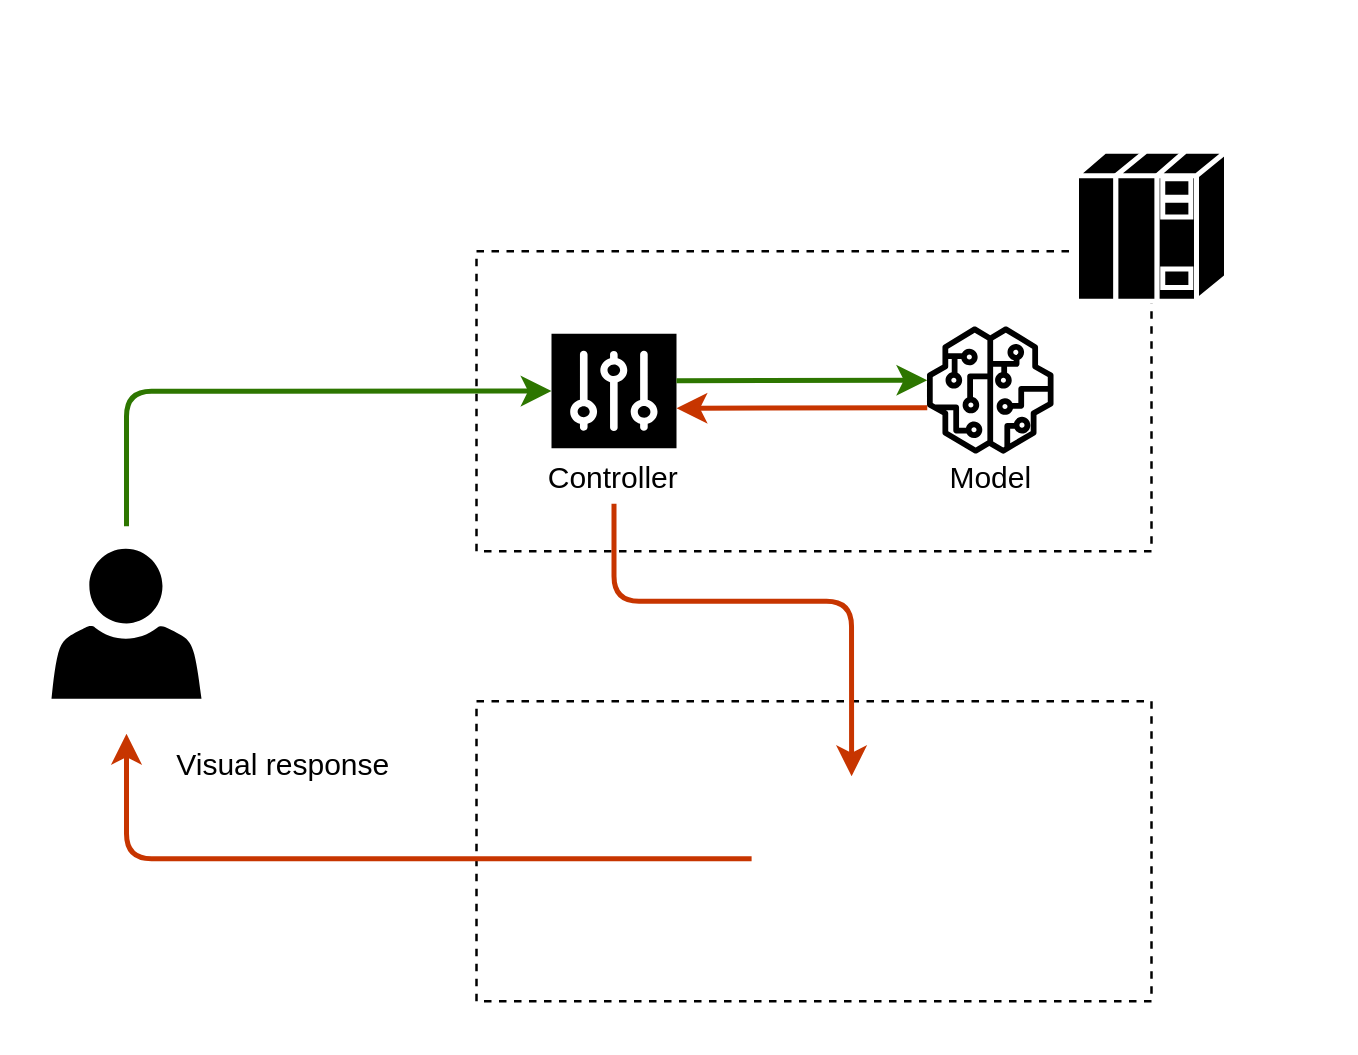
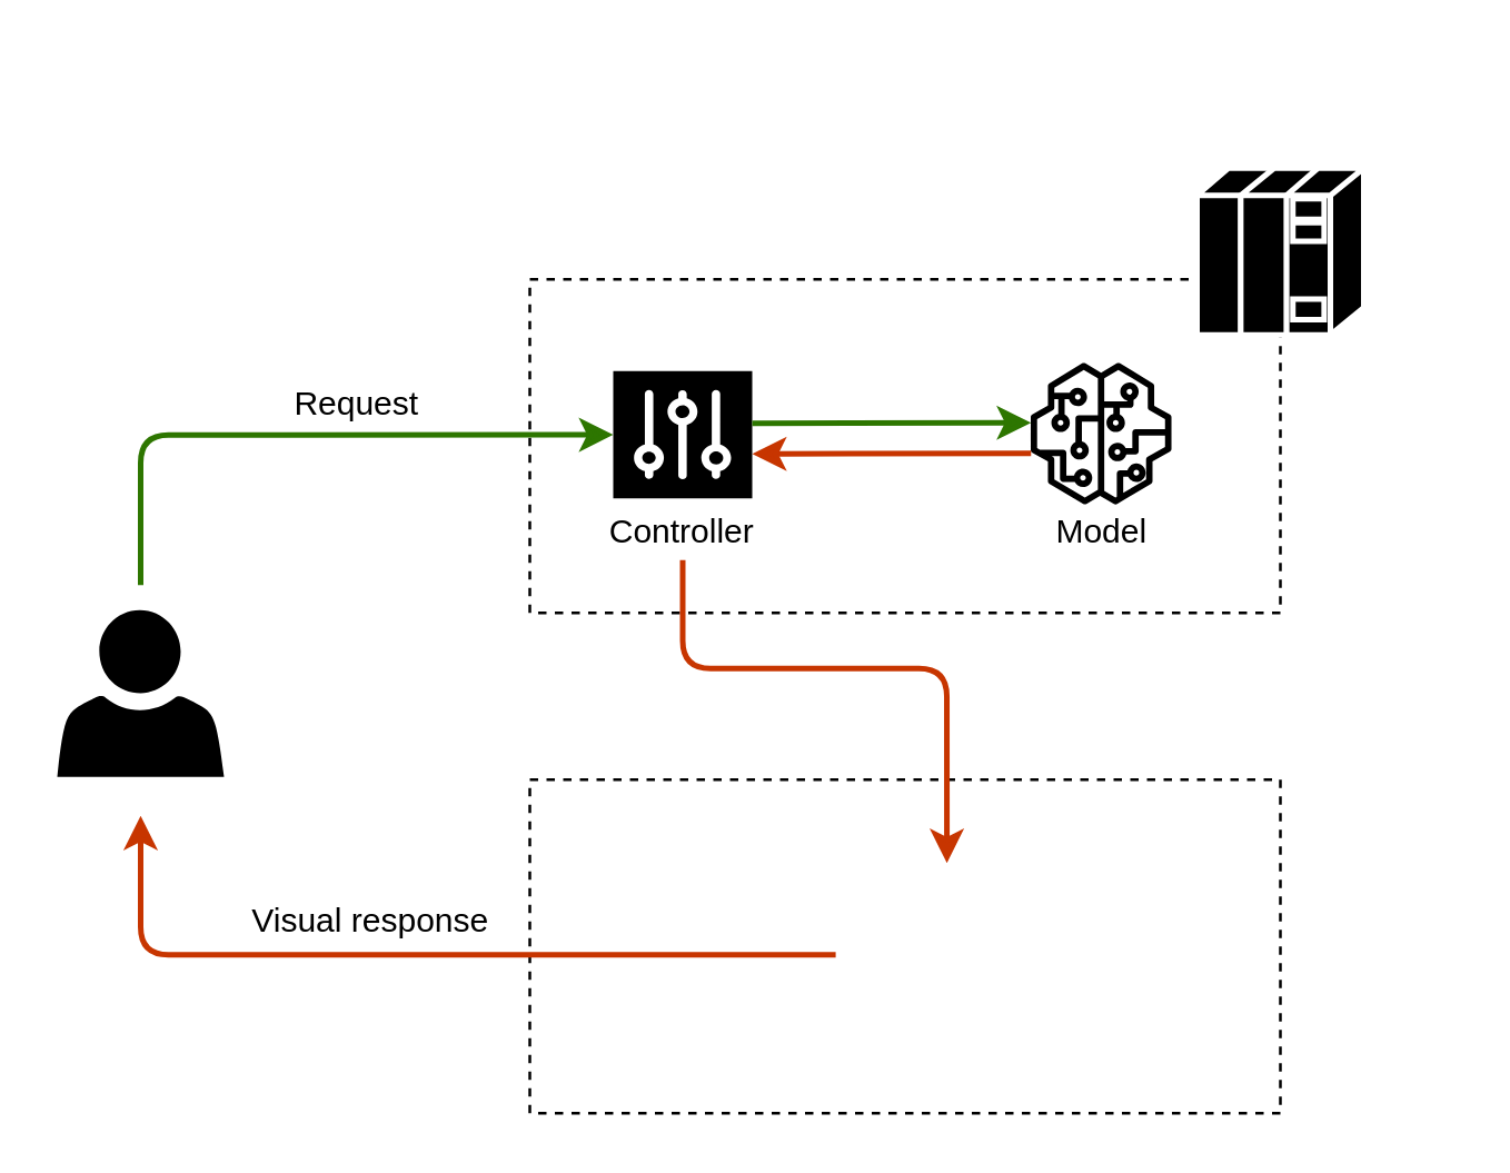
+ <mxCell id="23" value="Request" style="text;html=1;strokeColor=none;fillColor=none;align=center;verticalAlign=middle;whiteSpace=wrap;rounded=0;dashed=1;" vertex="1" parent="1"><mxGeometry x="108" y="135" width="40" height="20" as="geometry" /></mxCell>
- <mxCell id="24" value="Visual response" style="text;html=1;strokeColor=none;fillColor=none;align=center;verticalAlign=middle;whiteSpace=wrap;rounded=0;dashed=1;" vertex="1" parent="1"><mxGeometry x="58" y="296" width="110" height="20" as="geometry" /></mxCell>
+ <mxCell id="24" value="Visual response" style="text;html=1;strokeColor=none;fillColor=none;align=center;verticalAlign=middle;whiteSpace=wrap;rounded=0;dashed=1;" vertex="1" parent="1"><mxGeometry x="78" y="321" width="110" height="20" as="geometry" /></mxCell>
